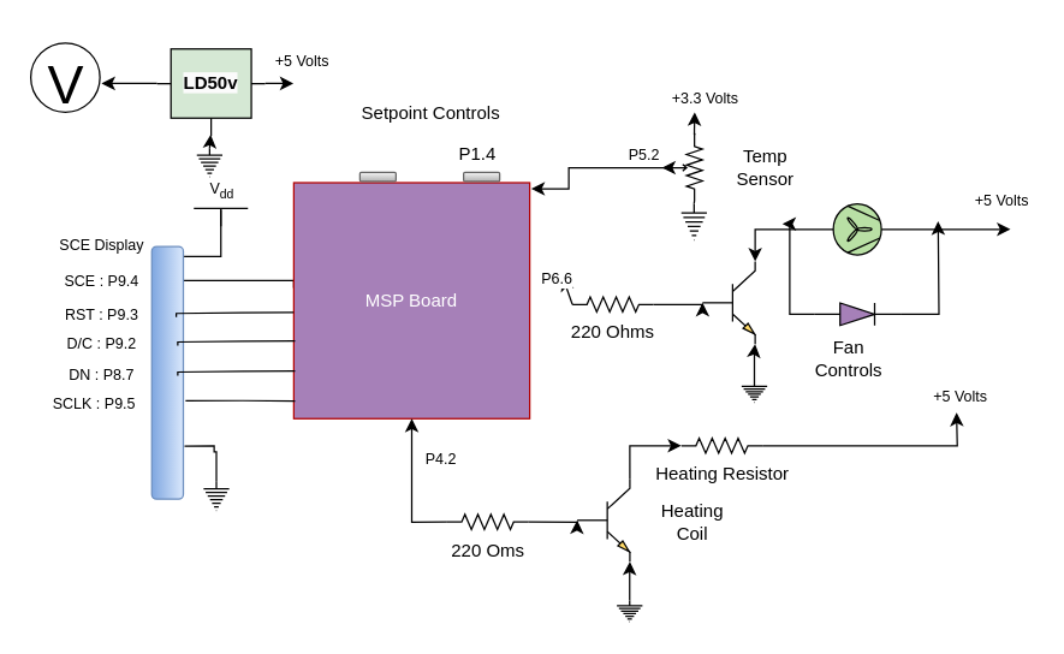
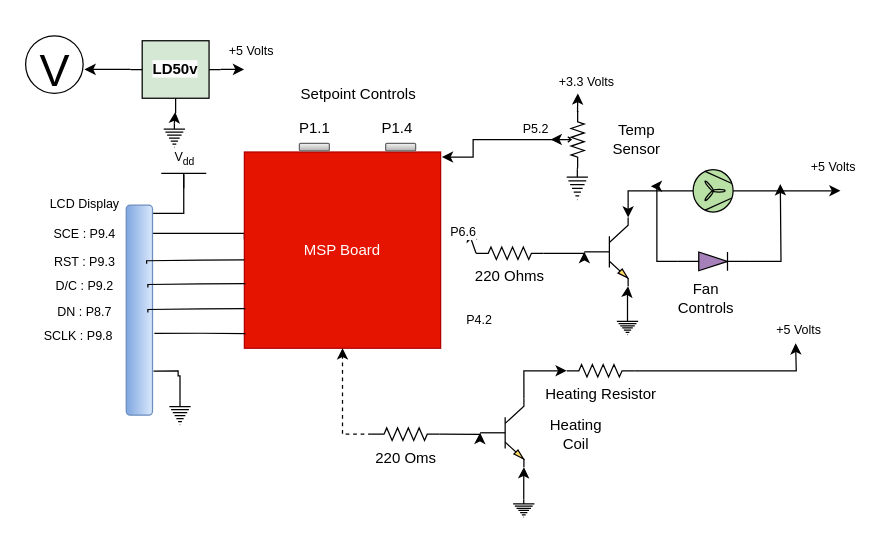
+ <mxCell id="5" value="P1.1" style="text;html=1;align=center;verticalAlign=middle;resizable=0;points=[];autosize=1;strokeColor=none;fillColor=none;" vertex="1" parent="1"><mxGeometry x="227" y="90" width="48" height="24" as="geometry" /></mxCell>
- <mxCell id="14" value="SCE Display" style="text;html=1;align=center;verticalAlign=middle;resizable=0;points=[];autosize=1;strokeColor=none;fillColor=none;fontSize=10;" vertex="1" parent="1"><mxGeometry x="25" y="150" width="84" height="24" as="geometry" /></mxCell>
+ <mxCell id="14" value="LCD Display" style="text;html=1;align=center;verticalAlign=middle;resizable=0;points=[];autosize=1;strokeColor=none;fillColor=none;fontSize=10;" vertex="1" parent="1"><mxGeometry x="25" y="150" width="84" height="24" as="geometry" /></mxCell>
- <mxCell id="3" value="MSP Board" style="whiteSpace=wrap;html=1;aspect=fixed;fillColor=#a680b8;fontColor=#ffffff;strokeColor=#B20000;" vertex="1" parent="1"><mxGeometry x="195" y="121" width="157" height="157" as="geometry" /></mxCell>
+ <mxCell id="3" value="MSP Board" style="whiteSpace=wrap;html=1;aspect=fixed;fillColor=#e51400;fontColor=#ffffff;strokeColor=#B20000;" vertex="1" parent="1"><mxGeometry x="195" y="121" width="157" height="157" as="geometry" /></mxCell>
- <mxCell id="27" value="SCLK : P9.5" style="text;html=1;align=center;verticalAlign=middle;resizable=0;points=[];autosize=1;strokeColor=none;fillColor=none;fontSize=10;" vertex="1" parent="1"><mxGeometry x="20" y="256" width="84" height="24" as="geometry" /></mxCell>
+ <mxCell id="27" value="SCLK : P9.8" style="text;html=1;align=center;verticalAlign=middle;resizable=0;points=[];autosize=1;strokeColor=none;fillColor=none;fontSize=10;" vertex="1" parent="1"><mxGeometry x="20" y="256" width="84" height="24" as="geometry" /></mxCell>
- <mxCell id="57" value="&lt;span style=&quot;color: rgb(0, 0, 0); font-family: Helvetica; font-size: 10px; font-style: normal; font-variant-ligatures: normal; font-variant-caps: normal; font-weight: 400; letter-spacing: normal; orphans: 2; text-align: center; text-indent: 0px; text-transform: none; widows: 2; word-spacing: 0px; -webkit-text-stroke-width: 0px; background-color: rgb(255, 255, 255); text-decoration-thickness: initial; text-decoration-style: initial; text-decoration-color: initial; float: none; display: inline !important;&quot;&gt;P4.2&lt;/span&gt;" style="text;whiteSpace=wrap;html=1;" vertex="1" parent="1"><mxGeometry x="281.003" y="291.004" width="51" height="38" as="geometry" /></mxCell>
+ <mxCell id="57" value="&lt;span style=&quot;color: rgb(0, 0, 0); font-family: Helvetica; font-size: 10px; font-style: normal; font-variant-ligatures: normal; font-variant-caps: normal; font-weight: 400; letter-spacing: normal; orphans: 2; text-align: center; text-indent: 0px; text-transform: none; widows: 2; word-spacing: 0px; -webkit-text-stroke-width: 0px; background-color: rgb(255, 255, 255); text-decoration-thickness: initial; text-decoration-style: initial; text-decoration-color: initial; float: none; display: inline !important;&quot;&gt;P4.2&lt;/span&gt;" style="text;whiteSpace=wrap;html=1;" vertex="1" parent="1"><mxGeometry x="371.003" y="241.004" width="51" height="38" as="geometry" /></mxCell>
- <mxCell id="49" style="edgeStyle=orthogonalEdgeStyle;rounded=0;orthogonalLoop=1;jettySize=auto;html=1;exitX=0;exitY=0.5;exitDx=0;exitDy=0;exitPerimeter=0;" edge="1" parent="1" source="50" target="3"><mxGeometry relative="1" as="geometry" /></mxCell>
+ <mxCell id="49" style="edgeStyle=orthogonalEdgeStyle;rounded=0;orthogonalLoop=1;jettySize=auto;html=1;exitX=0;exitY=0.5;exitDx=0;exitDy=0;exitPerimeter=0;dashed=1;" edge="1" parent="1" source="50" target="3"><mxGeometry relative="1" as="geometry" /></mxCell>
